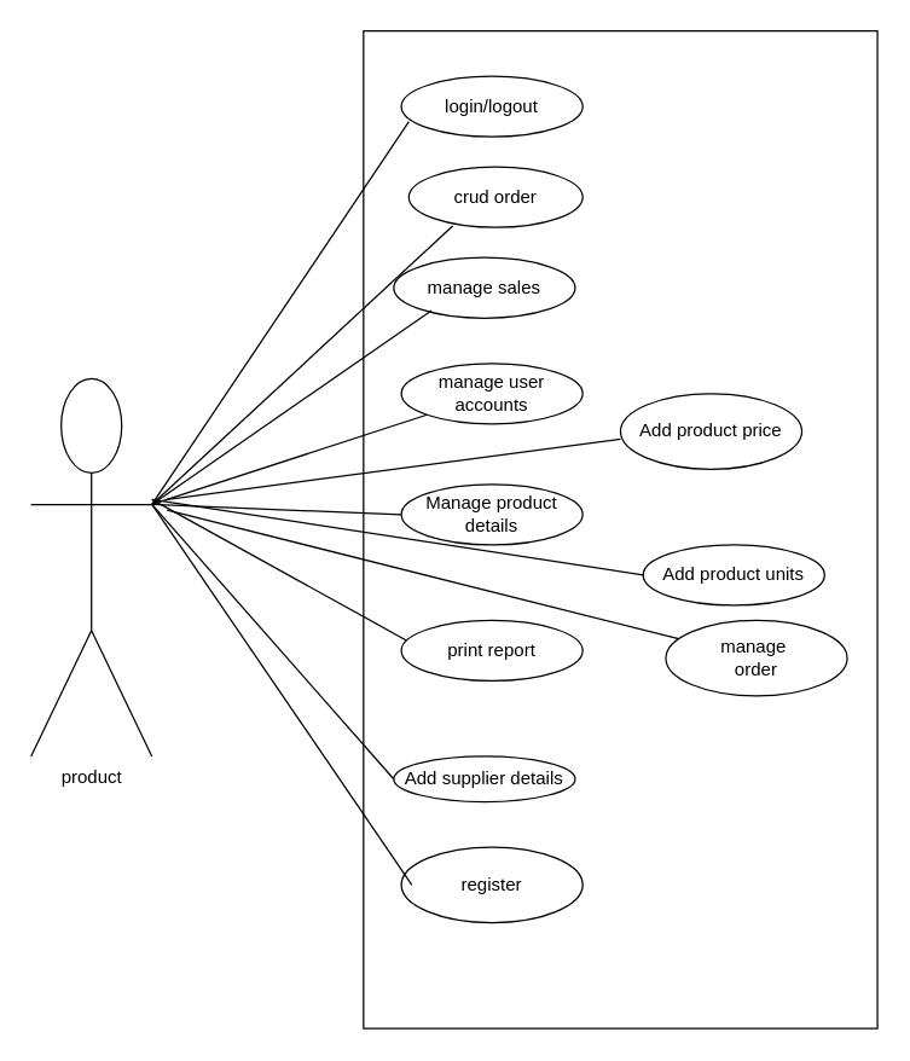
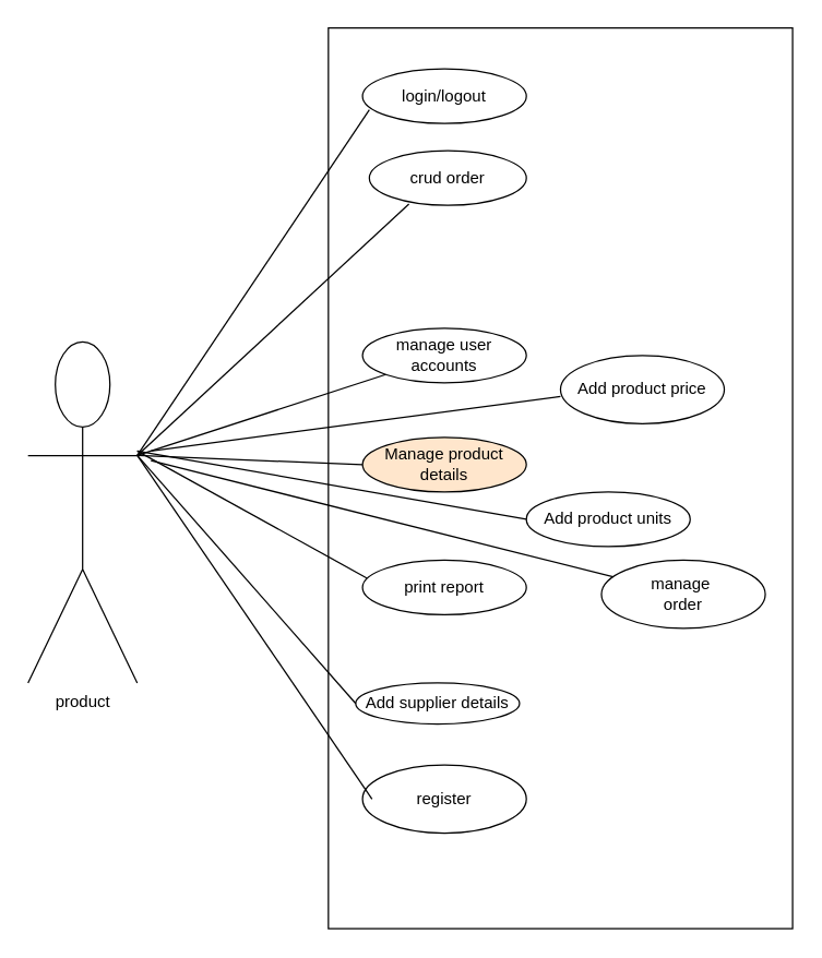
- <mxCell id="9" value="manage sales" style="ellipse;whiteSpace=wrap;html=1;" parent="1" vertex="1"><mxGeometry x="260" y="170" width="120" height="40" as="geometry" /></mxCell>
- <mxCell id="13" value="" style="endArrow=none;html=1;rounded=0;entryX=0.208;entryY=0.875;entryDx=0;entryDy=0;entryPerimeter=0;exitX=1;exitY=0.333;exitDx=0;exitDy=0;exitPerimeter=0;" parent="1" source="2" target="9" edge="1"><mxGeometry width="50" height="50" relative="1" as="geometry"><mxPoint x="120" y="353" as="sourcePoint" /><mxPoint x="300" y="98" as="targetPoint" /></mxGeometry></mxCell>
- <mxCell id="6" value="Manage product details" style="ellipse;whiteSpace=wrap;html=1;" parent="1" vertex="1"><mxGeometry x="265" y="320" width="120" height="40" as="geometry" /></mxCell>
+ <mxCell id="6" value="Manage product details" style="ellipse;whiteSpace=wrap;html=1;fillColor=#ffe6cc;" parent="1" vertex="1"><mxGeometry x="265" y="320" width="120" height="40" as="geometry" /></mxCell>
- <mxCell id="21" value="Add product units" style="ellipse;whiteSpace=wrap;html=1;" parent="1" vertex="1"><mxGeometry x="425" y="360" width="120" height="40" as="geometry" /></mxCell>
+ <mxCell id="21" value="Add product units" style="ellipse;whiteSpace=wrap;html=1;" parent="1" vertex="1"><mxGeometry x="385" y="360" width="120" height="40" as="geometry" /></mxCell>
